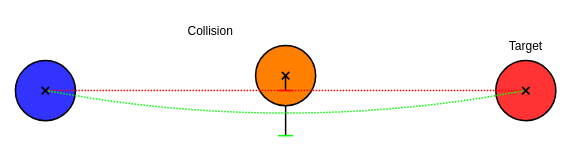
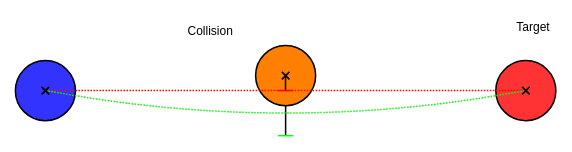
- <mxCell id="4" value="Target" style="text;html=1;strokeColor=none;fillColor=none;align=center;verticalAlign=middle;whiteSpace=wrap;rounded=0;fontSize=16;fontStyle=0" parent="1" vertex="1"><mxGeometry x="660" y="40" width="80" height="40" as="geometry" /></mxCell>
+ <mxCell id="4" value="Target" style="text;html=1;strokeColor=none;fillColor=none;align=center;verticalAlign=middle;whiteSpace=wrap;rounded=0;fontSize=16;fontStyle=0" parent="1" vertex="1"><mxGeometry x="670" y="15" width="80" height="40" as="geometry" /></mxCell>
